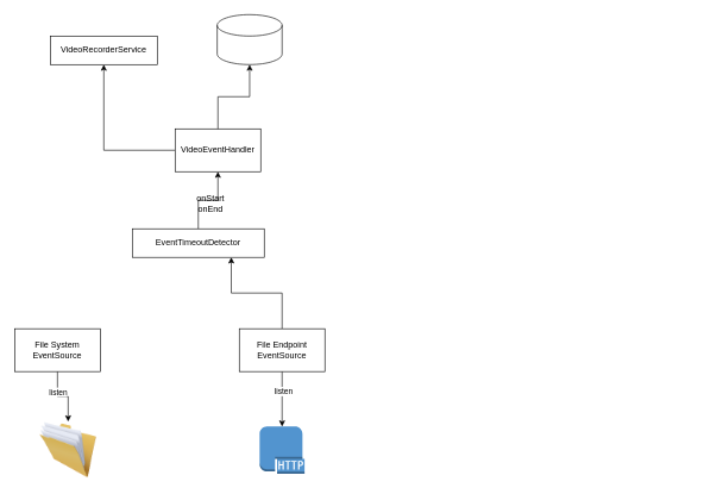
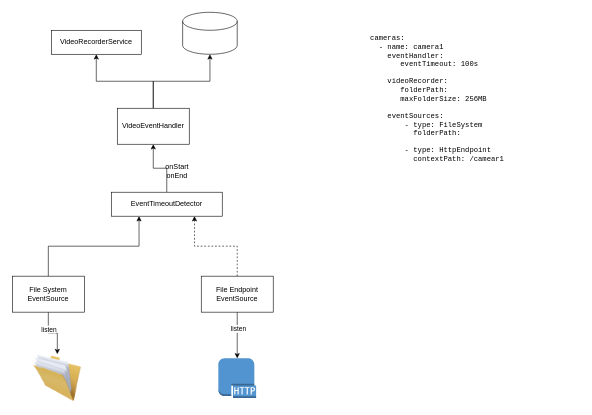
- <mxCell id="17" value="VideoRecorderService" style="rounded=0;whiteSpace=wrap;html=1;" parent="1" vertex="1"><mxGeometry x="70" y="50" width="150" height="40" as="geometry" /></mxCell>
+ <mxCell id="17" value="VideoRecorderService" style="rounded=0;whiteSpace=wrap;html=1;" parent="1" vertex="1"><mxGeometry x="85" y="50" width="150" height="40" as="geometry" /></mxCell>
+ <mxCell id="20" value="cameras:&lt;div&gt;&amp;nbsp; - name: camera1&lt;/div&gt;&lt;div&gt;&amp;nbsp; &amp;nbsp; eventHandler:&lt;/div&gt;&lt;div&gt;&amp;nbsp; &amp;nbsp; &amp;nbsp; &amp;nbsp;eventTimeout: 100s&lt;/div&gt;&lt;div&gt;&lt;br&gt;&lt;/div&gt;&lt;div&gt;&amp;nbsp; &amp;nbsp; videoRecorder:&lt;/div&gt;&lt;div&gt;&amp;nbsp; &amp;nbsp; &amp;nbsp; &amp;nbsp;folderPath:&lt;/div&gt;&lt;div&gt;&amp;nbsp; &amp;nbsp; &amp;nbsp; &amp;nbsp;maxFolderSize: 256MB&lt;/div&gt;&lt;div&gt;&lt;br&gt;&lt;/div&gt;&lt;div&gt;&amp;nbsp; &amp;nbsp; eventSources:&lt;/div&gt;&lt;div&gt;&lt;span style=&quot;white-space: pre;&quot;&gt;&#09;&lt;/span&gt;- type: FileSystem&lt;br&gt;&lt;/div&gt;&lt;div&gt;&amp;nbsp; &amp;nbsp; &amp;nbsp; &amp;nbsp; &amp;nbsp; folderPath:&amp;nbsp;&amp;nbsp;&lt;/div&gt;&lt;div&gt;&lt;br&gt;&lt;/div&gt;&lt;div&gt;&amp;nbsp; &amp;nbsp; &amp;nbsp; &amp;nbsp; - type: HttpEndpoint&lt;/div&gt;&lt;div&gt;&amp;nbsp; &amp;nbsp; &amp;nbsp; &amp;nbsp; &amp;nbsp; contextPath: /camear1&lt;/div&gt;&lt;div&gt;&amp;nbsp; &amp;nbsp; &amp;nbsp; &amp;nbsp; &amp;nbsp; &amp;nbsp;&lt;/div&gt;&lt;div&gt;&amp;nbsp; &amp;nbsp; &amp;nbsp; &amp;nbsp; &amp;nbsp; &amp;nbsp;&lt;/div&gt;&lt;div&gt;&amp;nbsp; &amp;nbsp;&lt;/div&gt;" style="text;html=1;align=left;verticalAlign=top;whiteSpace=wrap;rounded=0;fontFamily=Courier New;" parent="1" vertex="1"><mxGeometry x="615" y="50" width="350" height="300" as="geometry" /></mxCell>
- <mxCell id="15" value="VideoEventHandler" style="rounded=0;whiteSpace=wrap;html=1;" parent="1" vertex="1"><mxGeometry x="245" y="180" width="120" height="60" as="geometry" /></mxCell>
+ <mxCell id="15" value="VideoEventHandler" style="rounded=0;whiteSpace=wrap;html=1;" parent="1" vertex="1"><mxGeometry x="195" y="180" width="120" height="60" as="geometry" /></mxCell>
+ <mxCell id="4" style="edgeStyle=orthogonalEdgeStyle;rounded=0;orthogonalLoop=1;jettySize=auto;html=1;entryX=0.25;entryY=1;entryDx=0;entryDy=0;exitX=0.5;exitY=0;exitDx=0;exitDy=0;" parent="1" source="5" target="13" edge="1"><mxGeometry relative="1" as="geometry" /></mxCell>
- <mxCell id="9" style="edgeStyle=orthogonalEdgeStyle;rounded=0;orthogonalLoop=1;jettySize=auto;html=1;entryX=0.75;entryY=1;entryDx=0;entryDy=0;exitX=0.5;exitY=0;exitDx=0;exitDy=0;" parent="1" source="10" target="13" edge="1"><mxGeometry relative="1" as="geometry" /></mxCell>
+ <mxCell id="9" style="edgeStyle=orthogonalEdgeStyle;rounded=0;orthogonalLoop=1;jettySize=auto;html=1;entryX=0.75;entryY=1;entryDx=0;entryDy=0;exitX=0.5;exitY=0;exitDx=0;exitDy=0;dashed=1;" parent="1" source="10" target="13" edge="1"><mxGeometry relative="1" as="geometry" /></mxCell>
